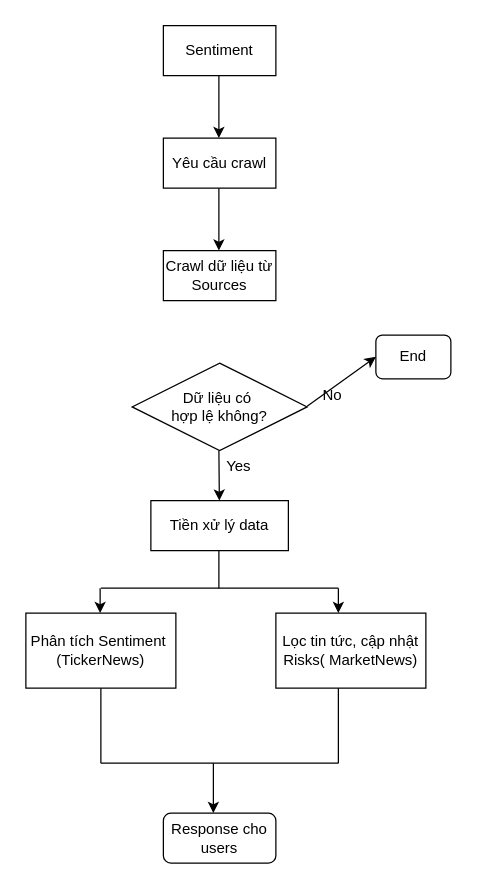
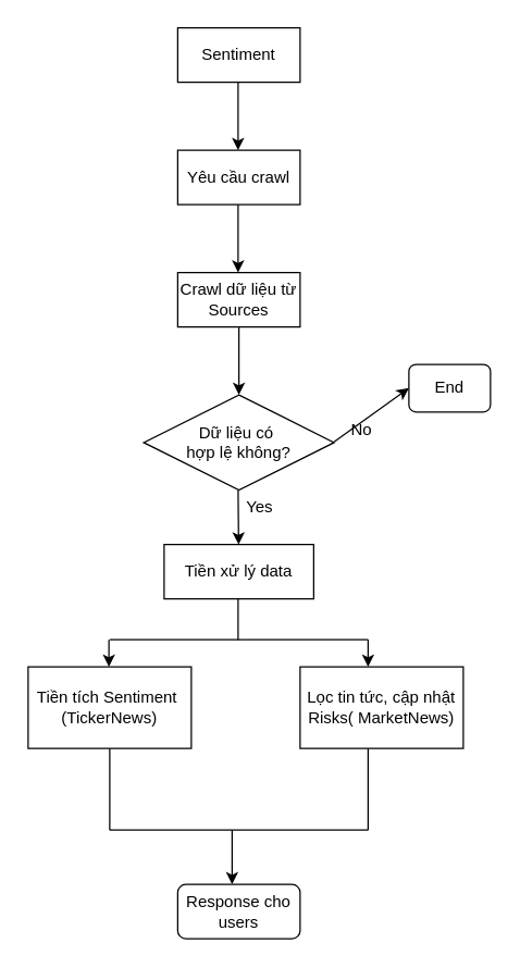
+ <mxCell id="8" value="" style="endArrow=classic;html=1;rounded=0;exitX=0.5;exitY=1;exitDx=0;exitDy=0;entryX=0.5;entryY=0;entryDx=0;entryDy=0;" edge="1" parent="1" source="5" target="7"><mxGeometry width="50" height="50" relative="1" as="geometry"><mxPoint x="170" y="240" as="sourcePoint" /><mxPoint x="175" y="280" as="targetPoint" /></mxGeometry></mxCell>
- <mxCell id="14" value="Phân tích Sentiment&amp;nbsp;&lt;div&gt;(TickerNews)&lt;/div&gt;" style="rounded=0;whiteSpace=wrap;html=1;" vertex="1" parent="1"><mxGeometry x="20" y="490" width="120" height="60" as="geometry" /></mxCell>
+ <mxCell id="14" value="Tiền tích Sentiment&amp;nbsp;&lt;div&gt;(TickerNews)&lt;/div&gt;" style="rounded=0;whiteSpace=wrap;html=1;" vertex="1" parent="1"><mxGeometry x="20" y="490" width="120" height="60" as="geometry" /></mxCell>
